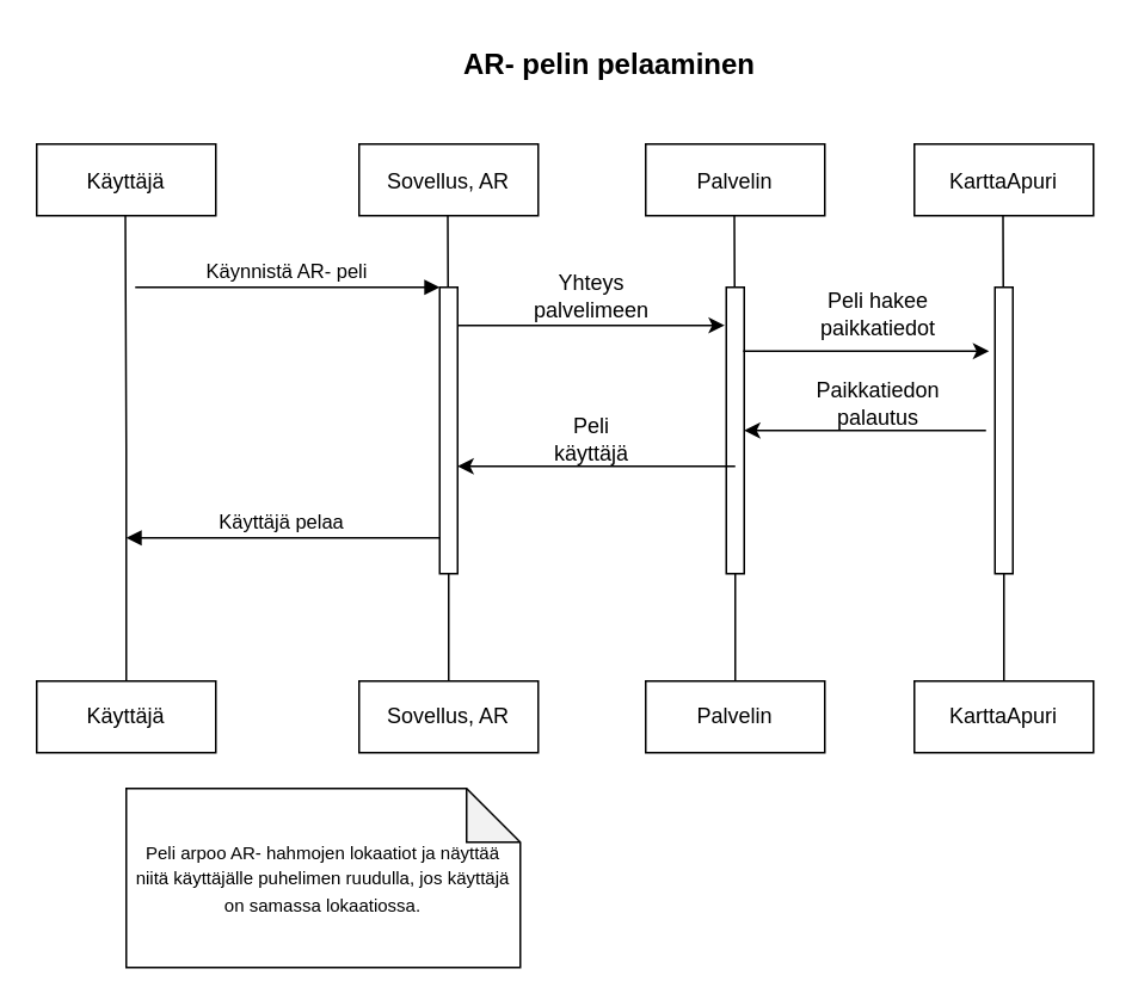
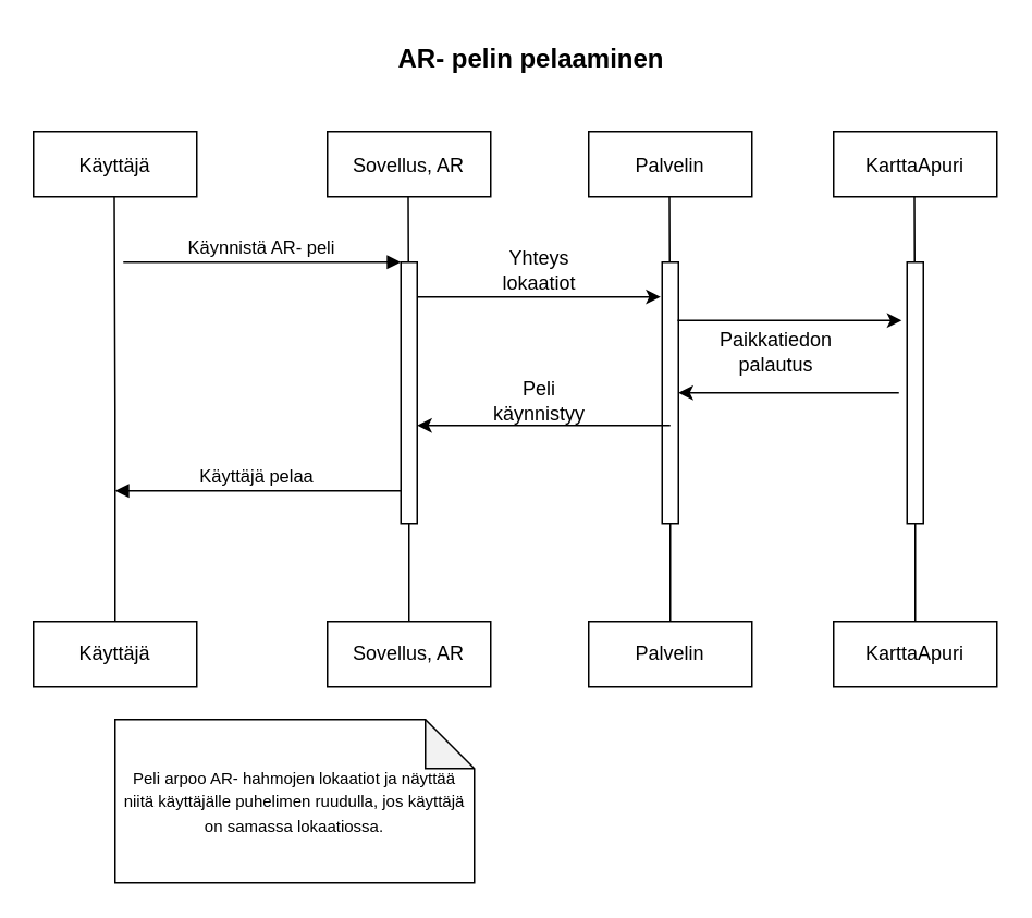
- <mxCell id="28" value="&lt;b&gt;&lt;font style=&quot;font-size: 16px;&quot;&gt;AR- pelin pelaaminen&lt;/font&gt;&lt;/b&gt;" style="text;html=1;strokeColor=none;fillColor=none;align=center;verticalAlign=middle;whiteSpace=wrap;rounded=0;fontSize=8;" vertex="1" parent="1"><mxGeometry x="245" y="20" width="190" height="30" as="geometry" /></mxCell>
+ <mxCell id="28" value="&lt;b&gt;&lt;font style=&quot;font-size: 16px;&quot;&gt;AR- pelin pelaaminen&lt;/font&gt;&lt;/b&gt;" style="text;html=1;strokeColor=none;fillColor=none;align=center;verticalAlign=middle;whiteSpace=wrap;rounded=0;fontSize=8;" vertex="1" parent="1"><mxGeometry x="230" y="20" width="190" height="30" as="geometry" /></mxCell>
- <mxCell id="20" value="Yhteys palvelimeen" style="text;html=1;strokeColor=none;fillColor=none;align=center;verticalAlign=middle;whiteSpace=wrap;rounded=0;" vertex="1" parent="1"><mxGeometry x="300" y="150" width="60" height="30" as="geometry" /></mxCell>
+ <mxCell id="20" value="Yhteys lokaatiot" style="text;html=1;strokeColor=none;fillColor=none;align=center;verticalAlign=middle;whiteSpace=wrap;rounded=0;" vertex="1" parent="1"><mxGeometry x="300" y="150" width="60" height="30" as="geometry" /></mxCell>
- <mxCell id="22" value="Peli hakee paikkatiedot" style="text;html=1;strokeColor=none;fillColor=none;align=center;verticalAlign=middle;whiteSpace=wrap;rounded=0;" vertex="1" parent="1"><mxGeometry x="460" y="160" width="60" height="30" as="geometry" /></mxCell>
- <mxCell id="24" value="Paikkatiedon palautus" style="text;html=1;strokeColor=none;fillColor=none;align=center;verticalAlign=middle;whiteSpace=wrap;rounded=0;" vertex="1" parent="1"><mxGeometry x="460" y="210" width="60" height="30" as="geometry" /></mxCell>
+ <mxCell id="24" value="Paikkatiedon palautus" style="text;html=1;strokeColor=none;fillColor=none;align=center;verticalAlign=middle;whiteSpace=wrap;rounded=0;" vertex="1" parent="1"><mxGeometry x="445" y="200" width="60" height="30" as="geometry" /></mxCell>
- <mxCell id="26" value="Peli käyttäjä" style="text;html=1;strokeColor=none;fillColor=none;align=center;verticalAlign=middle;whiteSpace=wrap;rounded=0;" vertex="1" parent="1"><mxGeometry x="300" y="230" width="60" height="30" as="geometry" /></mxCell>
+ <mxCell id="26" value="Peli käynnistyy" style="text;html=1;strokeColor=none;fillColor=none;align=center;verticalAlign=middle;whiteSpace=wrap;rounded=0;" vertex="1" parent="1"><mxGeometry x="300" y="230" width="60" height="30" as="geometry" /></mxCell>
